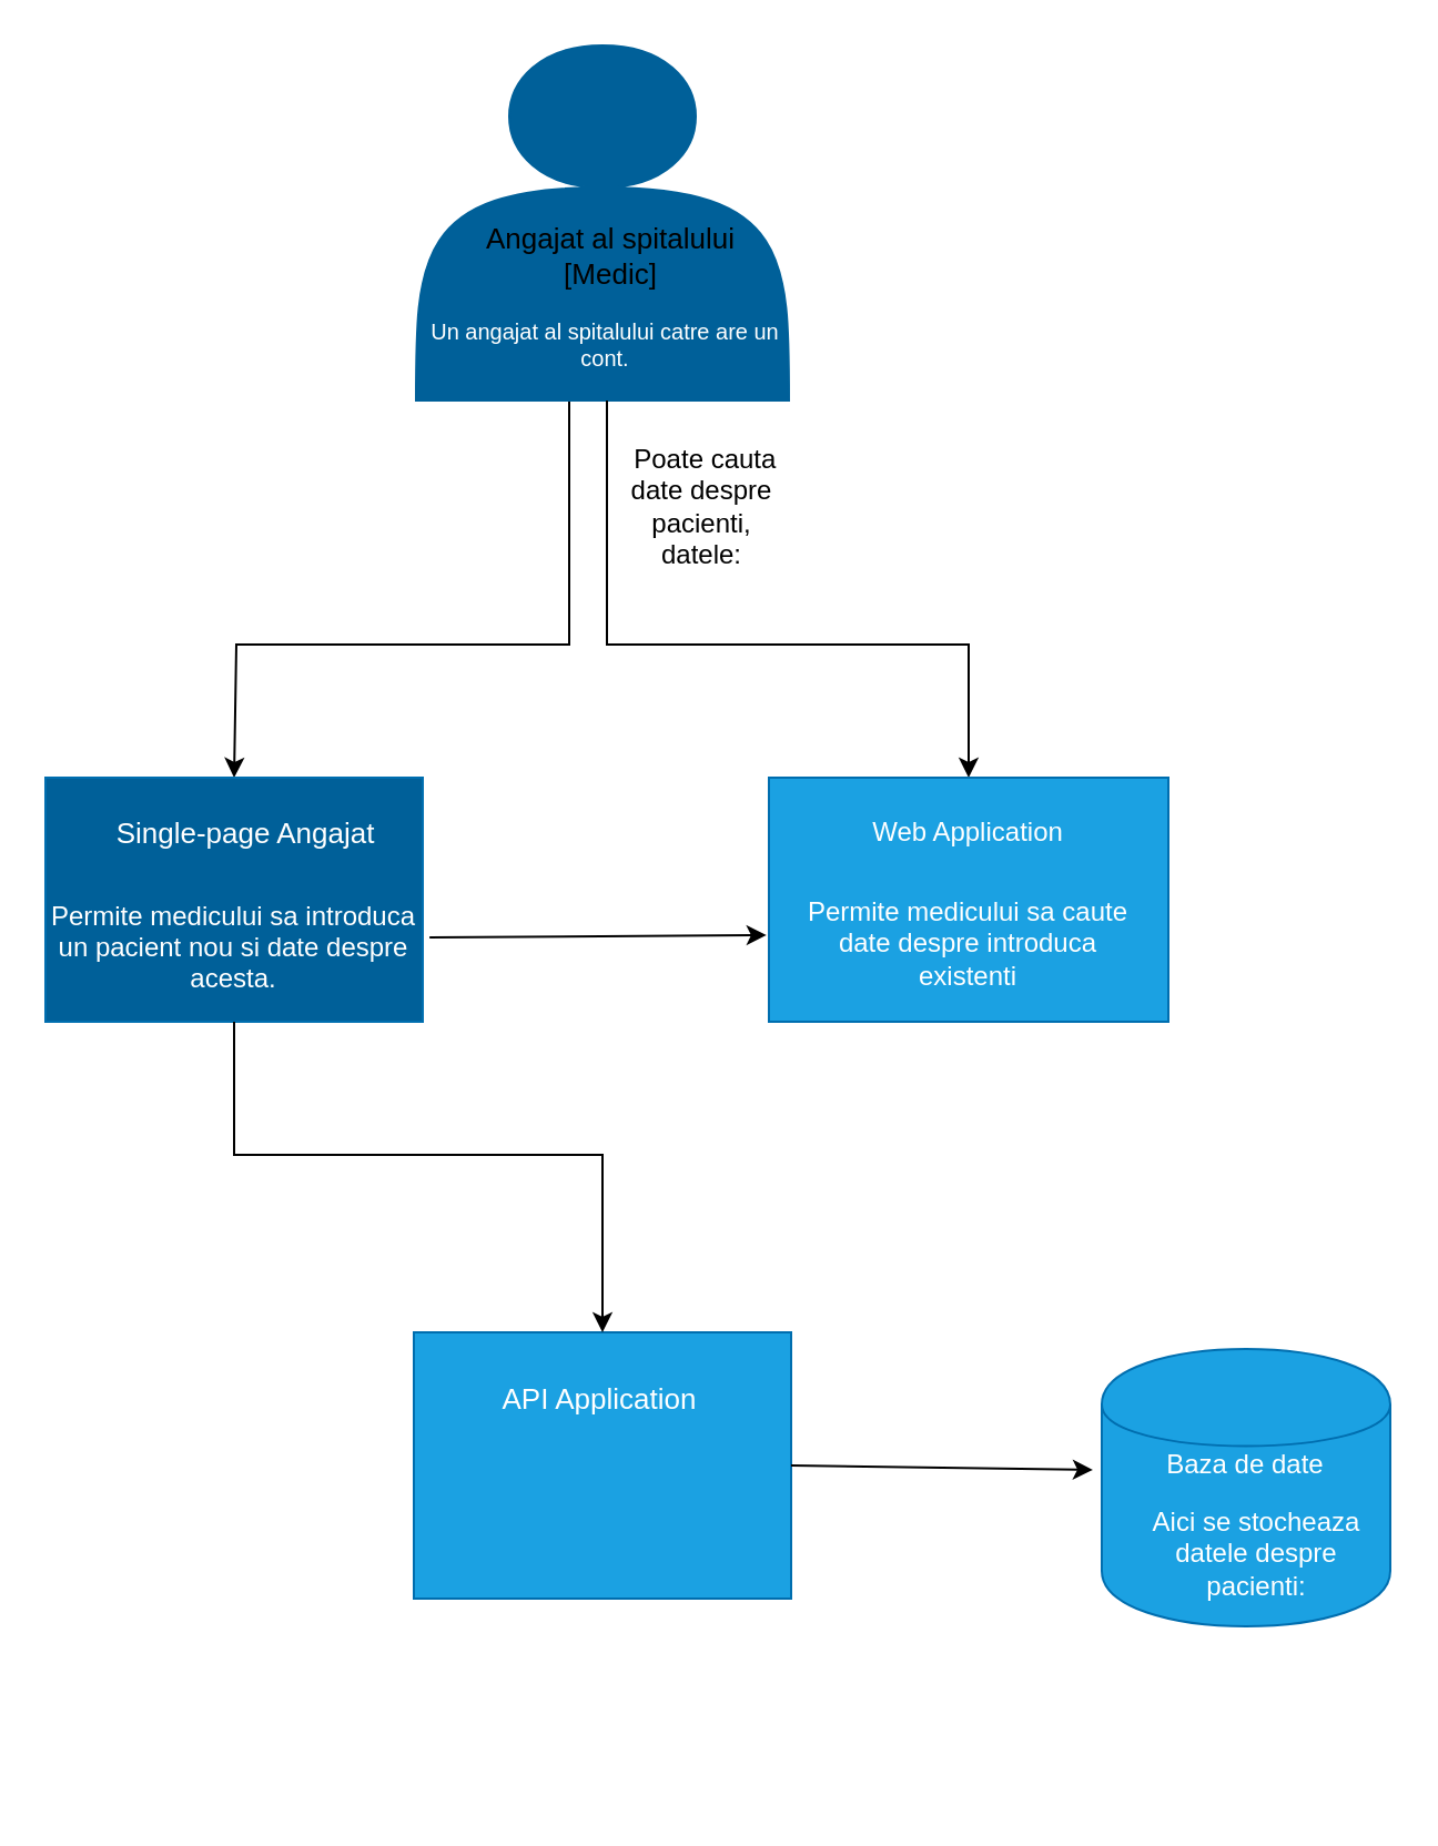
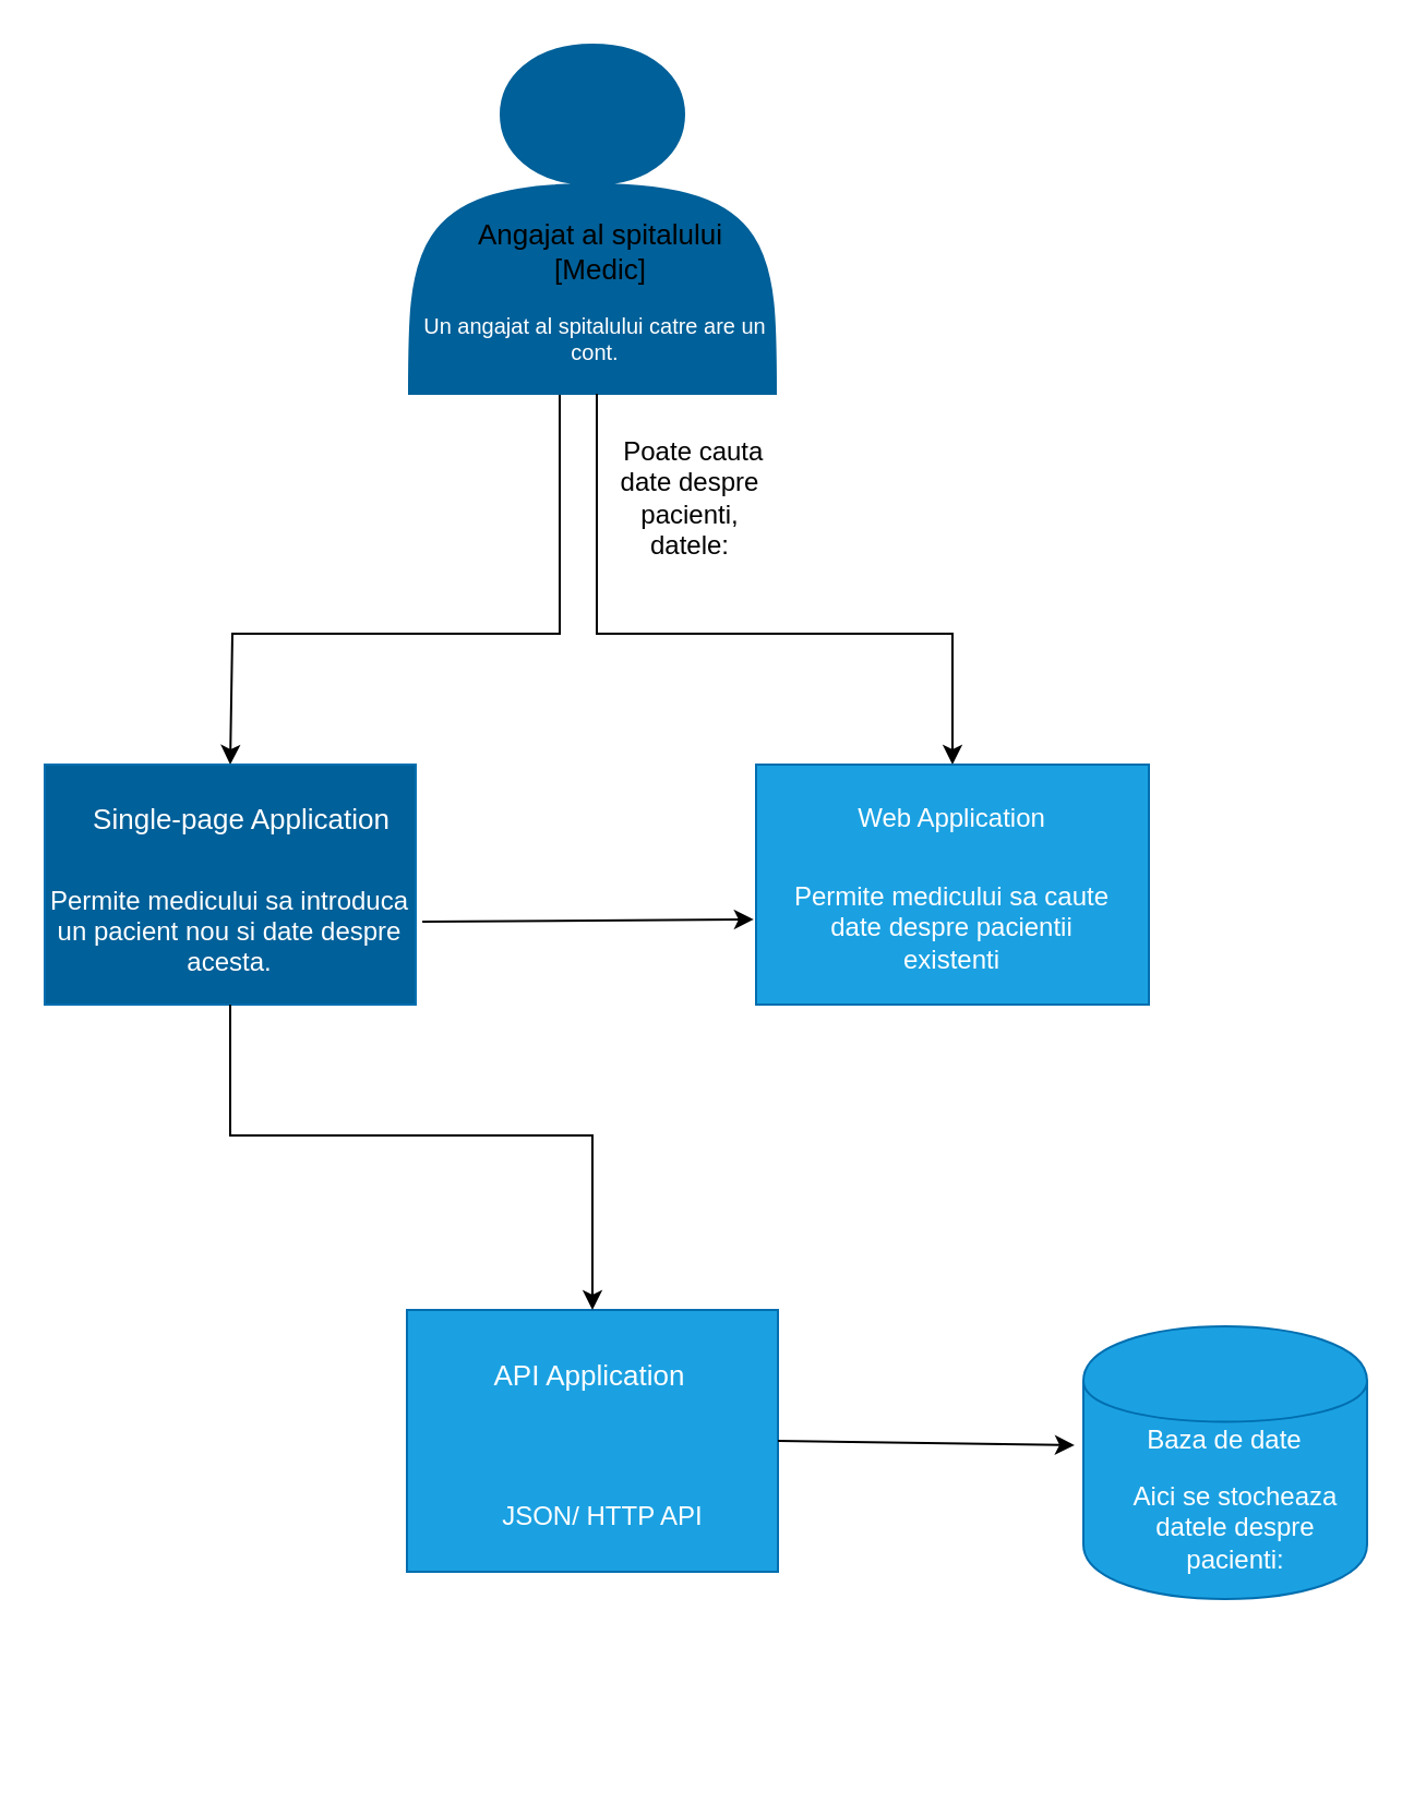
- <mxCell id="9" value="Single-page Angajat" style="text;html=1;strokeColor=none;fillColor=none;align=center;verticalAlign=middle;whiteSpace=wrap;rounded=0;shadow=0;fontSize=13;fontColor=#FFFFFF;" parent="1" vertex="1"><mxGeometry x="36" y="370" width="149" height="10" as="geometry" /></mxCell>
+ <mxCell id="9" value="Single-page Application" style="text;html=1;strokeColor=none;fillColor=none;align=center;verticalAlign=middle;whiteSpace=wrap;rounded=0;shadow=0;fontSize=13;fontColor=#FFFFFF;" parent="1" vertex="1"><mxGeometry x="36" y="370" width="149" height="10" as="geometry" /></mxCell>
- <mxCell id="16" value="&lt;font color=&quot;#ffffff&quot;&gt;Permite medicului sa caute date despre introduca existenti&lt;/font&gt;" style="text;html=1;strokeColor=none;fillColor=none;align=center;verticalAlign=middle;whiteSpace=wrap;rounded=0;" vertex="1" parent="1"><mxGeometry x="356" y="410" width="160" height="30" as="geometry" /></mxCell>
+ <mxCell id="16" value="&lt;font color=&quot;#ffffff&quot;&gt;Permite medicului sa caute date despre pacientii existenti&lt;/font&gt;" style="text;html=1;strokeColor=none;fillColor=none;align=center;verticalAlign=middle;whiteSpace=wrap;rounded=0;" vertex="1" parent="1"><mxGeometry x="356" y="410" width="160" height="30" as="geometry" /></mxCell>
+ <mxCell id="13" value="&lt;font color=&quot;#ffffff&quot;&gt;JSON/ HTTP API&lt;/font&gt;" style="text;html=1;strokeColor=none;fillColor=none;align=center;verticalAlign=middle;whiteSpace=wrap;rounded=0;" vertex="1" parent="1"><mxGeometry x="206" y="680" width="140" height="30" as="geometry" /></mxCell>
